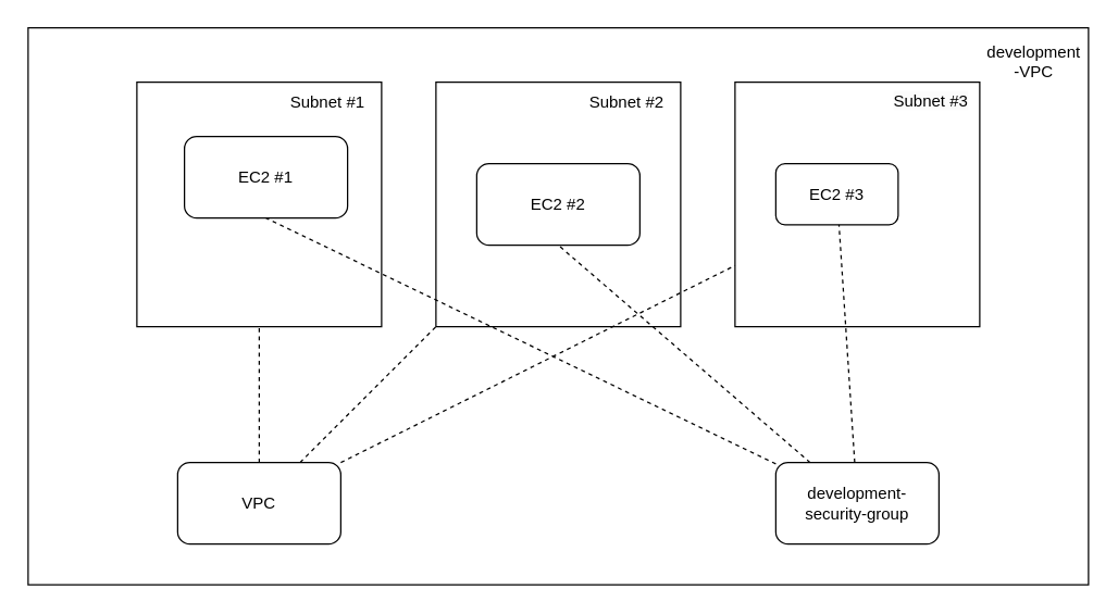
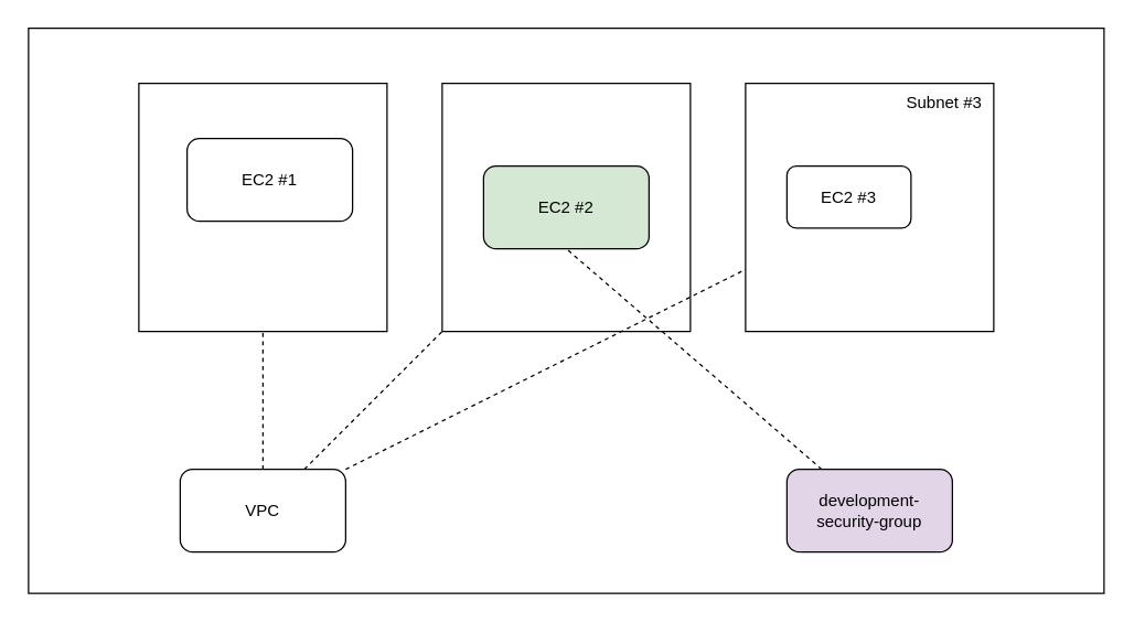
- <mxCell id="12" value="development -VPC" style="text;html=1;strokeColor=none;fillColor=none;align=center;verticalAlign=middle;whiteSpace=wrap;rounded=0;" vertex="1" parent="1"><mxGeometry x="730" y="30" width="60" height="30" as="geometry" /></mxCell>
- <mxCell id="9" value="Subnet #1" style="text;html=1;align=center;verticalAlign=middle;resizable=0;points=[];autosize=1;strokeColor=none;fillColor=none;" vertex="1" parent="1"><mxGeometry x="200" y="60" width="80" height="30" as="geometry" /></mxCell>
- <mxCell id="10" value="Subnet #2" style="text;html=1;align=center;verticalAlign=middle;resizable=0;points=[];autosize=1;strokeColor=none;fillColor=none;" vertex="1" parent="1"><mxGeometry x="420" y="60" width="80" height="30" as="geometry" /></mxCell>
- <mxCell id="7" value="EC2 #2" style="rounded=1;whiteSpace=wrap;html=1;" vertex="1" parent="1"><mxGeometry x="350" y="120" width="120" height="60" as="geometry" /></mxCell>
+ <mxCell id="7" value="EC2 #2" style="rounded=1;whiteSpace=wrap;html=1;fillColor=#d5e8d4;" vertex="1" parent="1"><mxGeometry x="350" y="120" width="120" height="60" as="geometry" /></mxCell>
- <mxCell id="16" value="" style="endArrow=none;dashed=1;html=1;rounded=0;entryX=0.5;entryY=1;entryDx=0;entryDy=0;" edge="1" parent="1" source="13" target="8"><mxGeometry width="50" height="50" relative="1" as="geometry"><mxPoint x="430" y="290" as="sourcePoint" /><mxPoint x="550" y="215.714" as="targetPoint" /></mxGeometry></mxCell>
- <mxCell id="15" value="" style="endArrow=none;dashed=1;html=1;rounded=0;" edge="1" parent="1" source="13" target="6"><mxGeometry width="50" height="50" relative="1" as="geometry"><mxPoint x="420" y="280" as="sourcePoint" /><mxPoint x="420" y="190" as="targetPoint" /></mxGeometry></mxCell>
- <mxCell id="13" value="development-security-group" style="rounded=1;whiteSpace=wrap;html=1;" vertex="1" parent="1"><mxGeometry x="570" y="340" width="120" height="60" as="geometry" /></mxCell>
+ <mxCell id="13" value="development-security-group" style="rounded=1;whiteSpace=wrap;html=1;fillColor=#e1d5e7;" vertex="1" parent="1"><mxGeometry x="570" y="340" width="120" height="60" as="geometry" /></mxCell>
